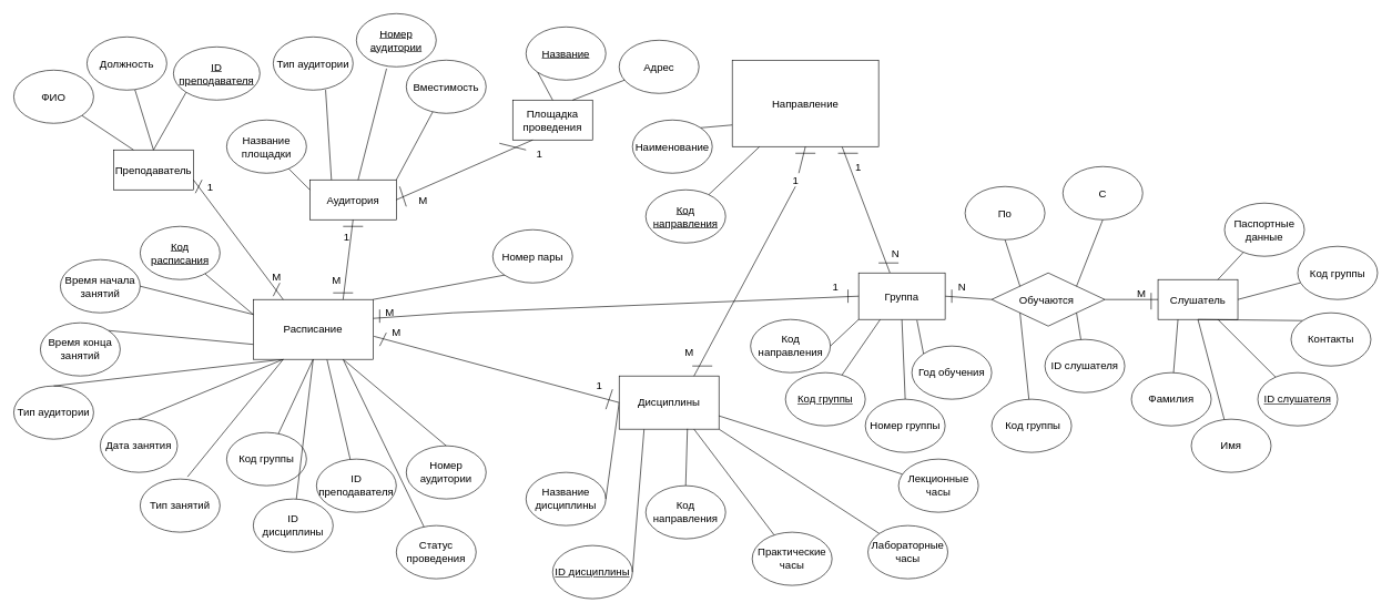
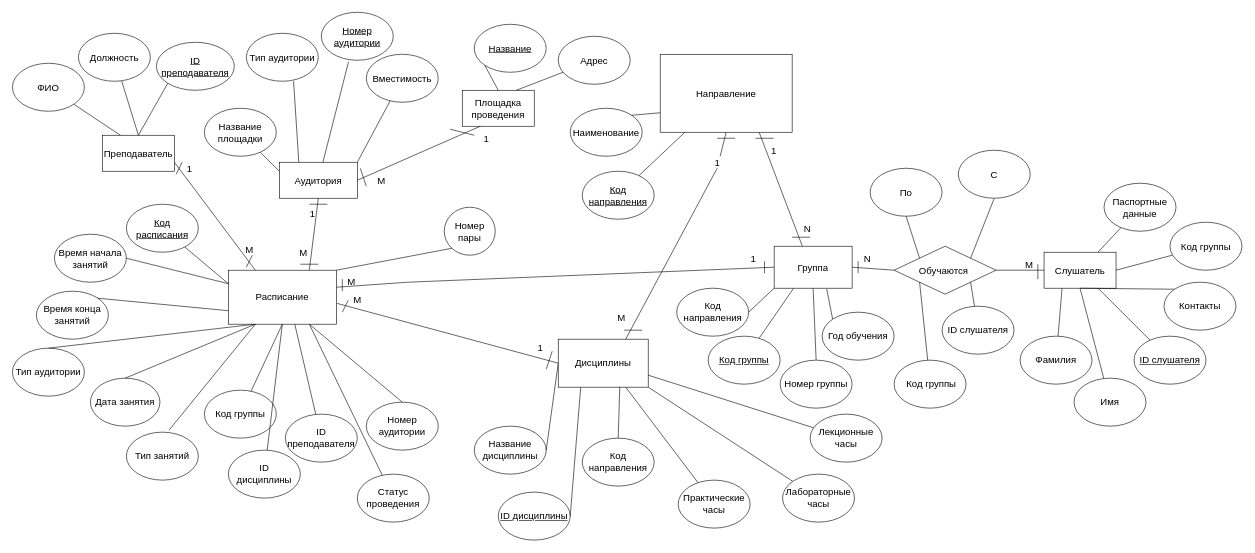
- <mxCell id="11" value="Номер пары" style="ellipse;whiteSpace=wrap;html=1;fontSize=16;" parent="1" vertex="1"><mxGeometry x="740" y="345" width="120" height="80" as="geometry" /></mxCell>
+ <mxCell id="11" value="Номер пары" style="ellipse;whiteSpace=wrap;html=1;fontSize=16;" parent="1" vertex="1"><mxGeometry x="740" y="345" width="85" height="80" as="geometry" /></mxCell>
